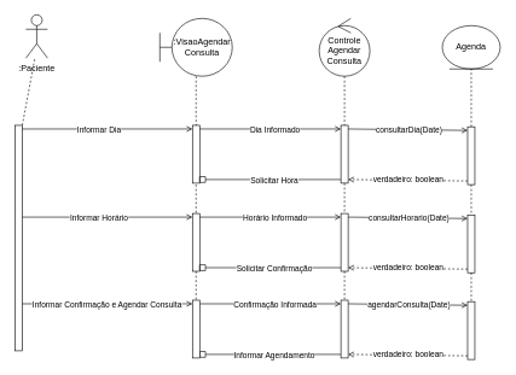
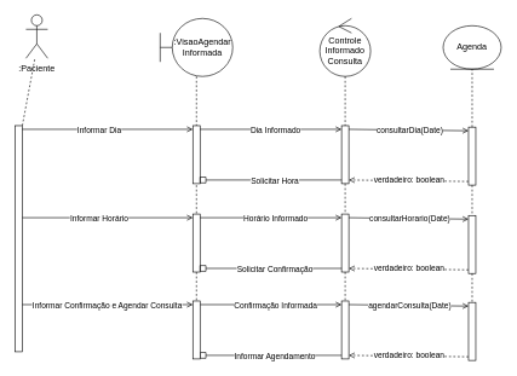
- <mxCell id="5" value=":VisaoAgendar&lt;div&gt;Consulta&lt;/div&gt;" style="shape=umlBoundary;whiteSpace=wrap;html=1;" parent="1" vertex="1"><mxGeometry x="220" y="25" width="100" height="80" as="geometry" /></mxCell>
+ <mxCell id="5" value=":VisaoAgendar&lt;div&gt;Informada&lt;/div&gt;" style="shape=umlBoundary;whiteSpace=wrap;html=1;" parent="1" vertex="1"><mxGeometry x="220" y="25" width="100" height="80" as="geometry" /></mxCell>
- <mxCell id="8" value="Controle&lt;div&gt;Agendar&lt;div&gt;Consulta&lt;/div&gt;&lt;/div&gt;" style="ellipse;shape=umlControl;whiteSpace=wrap;html=1;" vertex="1" parent="1"><mxGeometry x="440" y="25" width="70" height="80" as="geometry" /></mxCell>
+ <mxCell id="8" value="Controle&lt;div&gt;Informado&lt;div&gt;Consulta&lt;/div&gt;&lt;/div&gt;" style="ellipse;shape=umlControl;whiteSpace=wrap;html=1;" vertex="1" parent="1"><mxGeometry x="440" y="25" width="70" height="80" as="geometry" /></mxCell>
